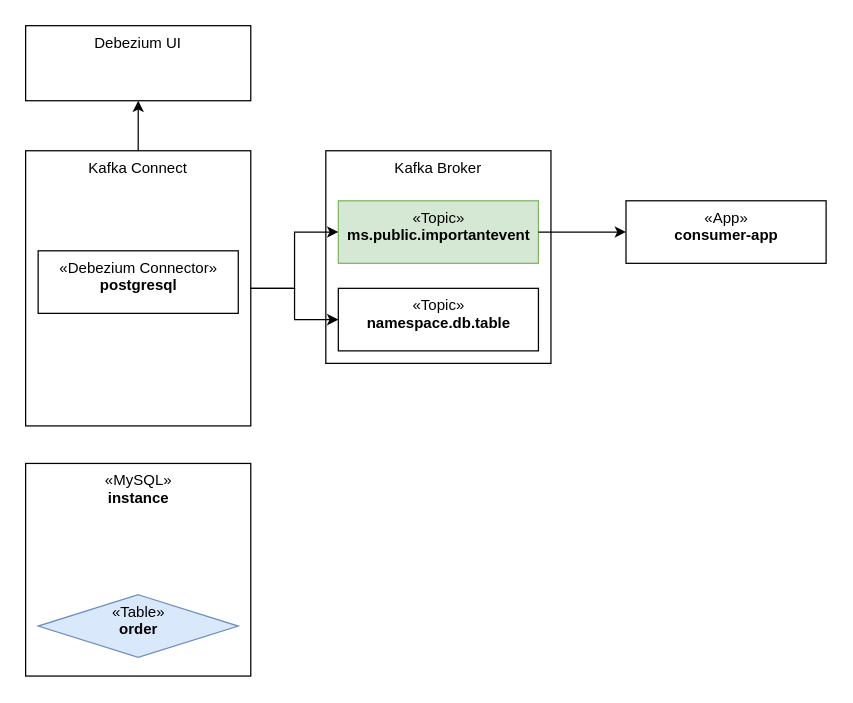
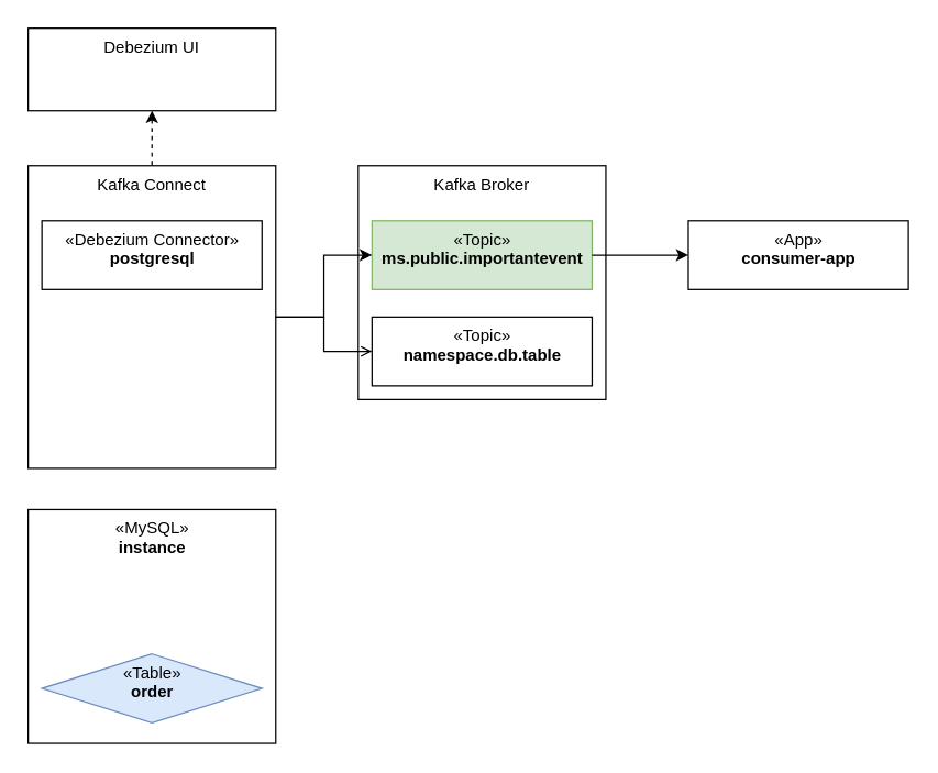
- <mxCell id="6" style="edgeStyle=orthogonalEdgeStyle;rounded=0;orthogonalLoop=1;jettySize=auto;html=1;entryX=0.5;entryY=0;entryDx=0;entryDy=0;startArrow=classic;startFill=1;endArrow=none;endFill=0;" parent="1" source="7" target="2" edge="1"><mxGeometry relative="1" as="geometry" /></mxCell>
+ <mxCell id="6" style="edgeStyle=orthogonalEdgeStyle;rounded=0;orthogonalLoop=1;jettySize=auto;html=1;entryX=0.5;entryY=0;entryDx=0;entryDy=0;startArrow=classic;startFill=1;endArrow=none;endFill=0;dashed=1;" parent="1" source="7" target="2" edge="1"><mxGeometry relative="1" as="geometry" /></mxCell>
- <mxCell id="3" value="«Debezium Connector»&lt;br&gt;&lt;b&gt;postgresql&lt;/b&gt;" style="html=1;verticalAlign=top;" parent="1" vertex="1"><mxGeometry x="30" y="200" width="160" height="50" as="geometry" /></mxCell>
+ <mxCell id="3" value="«Debezium Connector»&lt;br&gt;&lt;b&gt;postgresql&lt;/b&gt;" style="html=1;verticalAlign=top;" parent="1" vertex="1"><mxGeometry x="30" y="160" width="160" height="50" as="geometry" /></mxCell>
- <mxCell id="14" style="edgeStyle=orthogonalEdgeStyle;rounded=0;orthogonalLoop=1;jettySize=auto;html=1;entryX=0;entryY=0.5;entryDx=0;entryDy=0;startArrow=none;startFill=0;endArrow=classic;endFill=1;" edge="1" parent="1" source="2" target="13"><mxGeometry relative="1" as="geometry" /></mxCell>
+ <mxCell id="14" style="edgeStyle=orthogonalEdgeStyle;rounded=0;orthogonalLoop=1;jettySize=auto;html=1;entryX=0;entryY=0.5;entryDx=0;entryDy=0;startArrow=none;startFill=0;endArrow=open;endFill=1;" edge="1" parent="1" source="2" target="13"><mxGeometry relative="1" as="geometry" /></mxCell>
